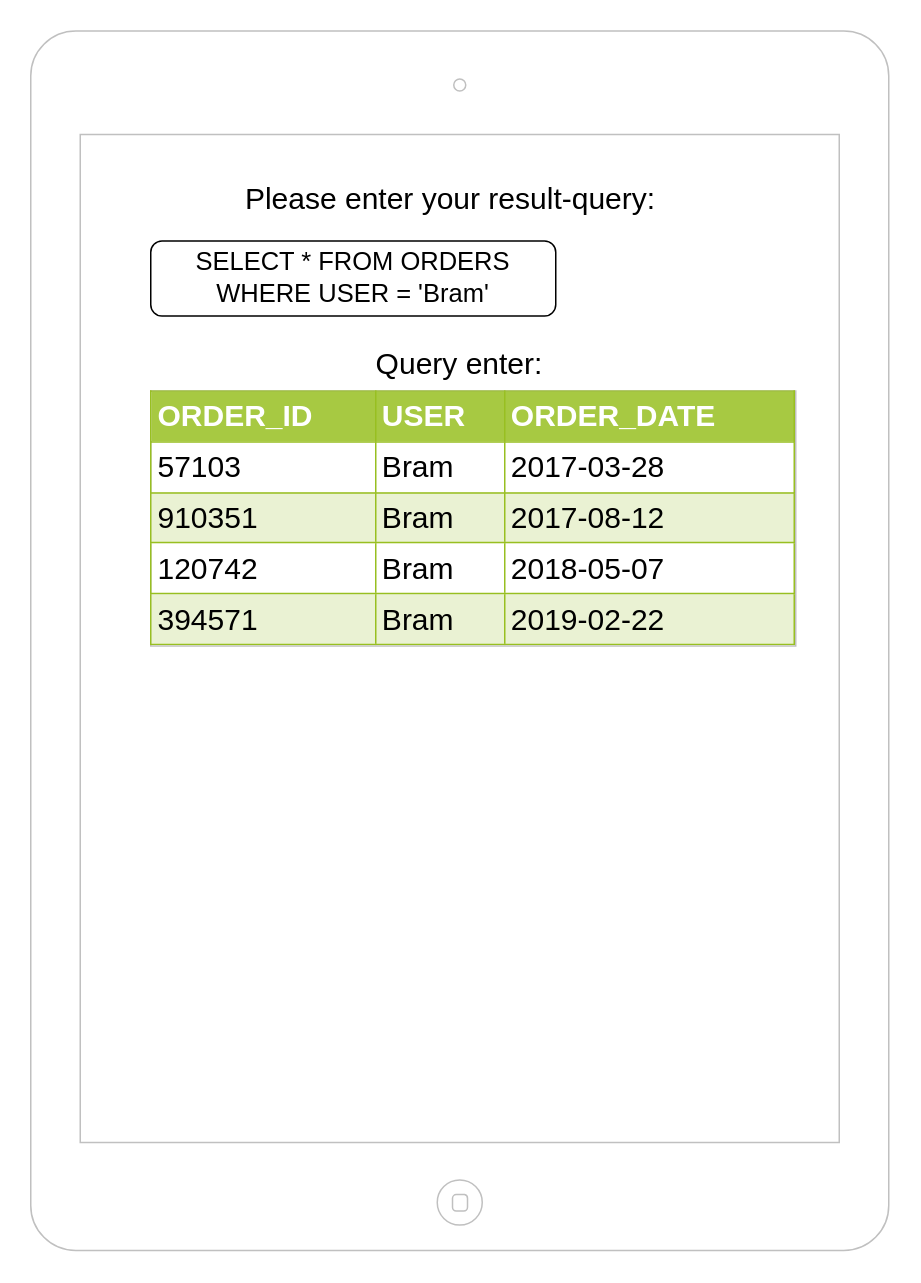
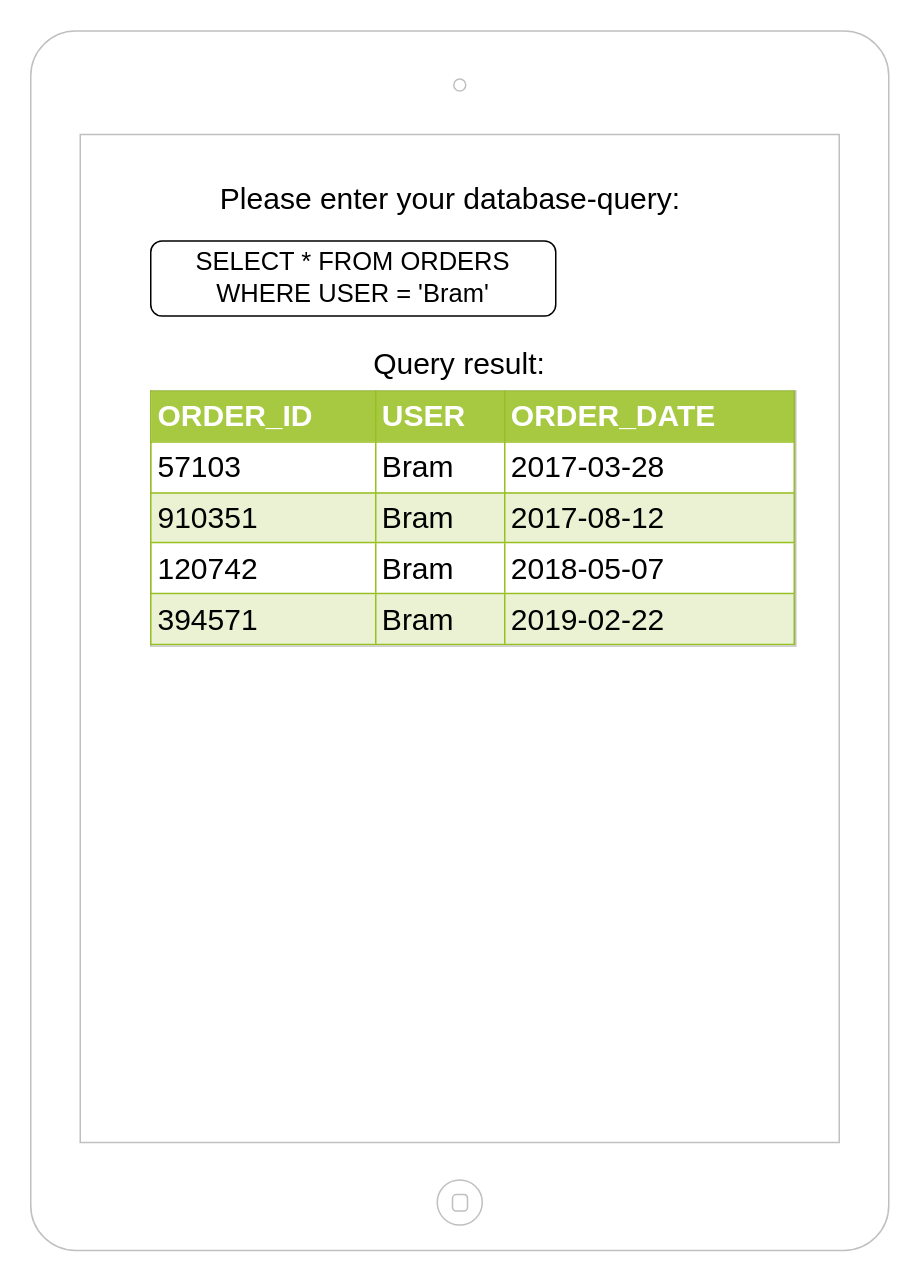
- <mxCell id="4" value="Please enter your result-query:" style="text;html=1;strokeColor=none;fillColor=none;align=center;verticalAlign=middle;whiteSpace=wrap;rounded=0;fontSize=20;" vertex="1" parent="1"><mxGeometry x="100" y="130" width="400" as="geometry" /></mxCell>
+ <mxCell id="4" value="Please enter your database-query:" style="text;html=1;strokeColor=none;fillColor=none;align=center;verticalAlign=middle;whiteSpace=wrap;rounded=0;fontSize=20;" vertex="1" parent="1"><mxGeometry x="100" y="130" width="400" as="geometry" /></mxCell>
- <mxCell id="5" value="Query enter:" style="text;html=1;strokeColor=none;fillColor=none;align=center;verticalAlign=middle;whiteSpace=wrap;rounded=0;fontSize=20;" vertex="1" parent="1"><mxGeometry x="106" y="240" width="400" as="geometry" /></mxCell>
+ <mxCell id="5" value="Query result:" style="text;html=1;strokeColor=none;fillColor=none;align=center;verticalAlign=middle;whiteSpace=wrap;rounded=0;fontSize=20;" vertex="1" parent="1"><mxGeometry x="106" y="240" width="400" as="geometry" /></mxCell>
